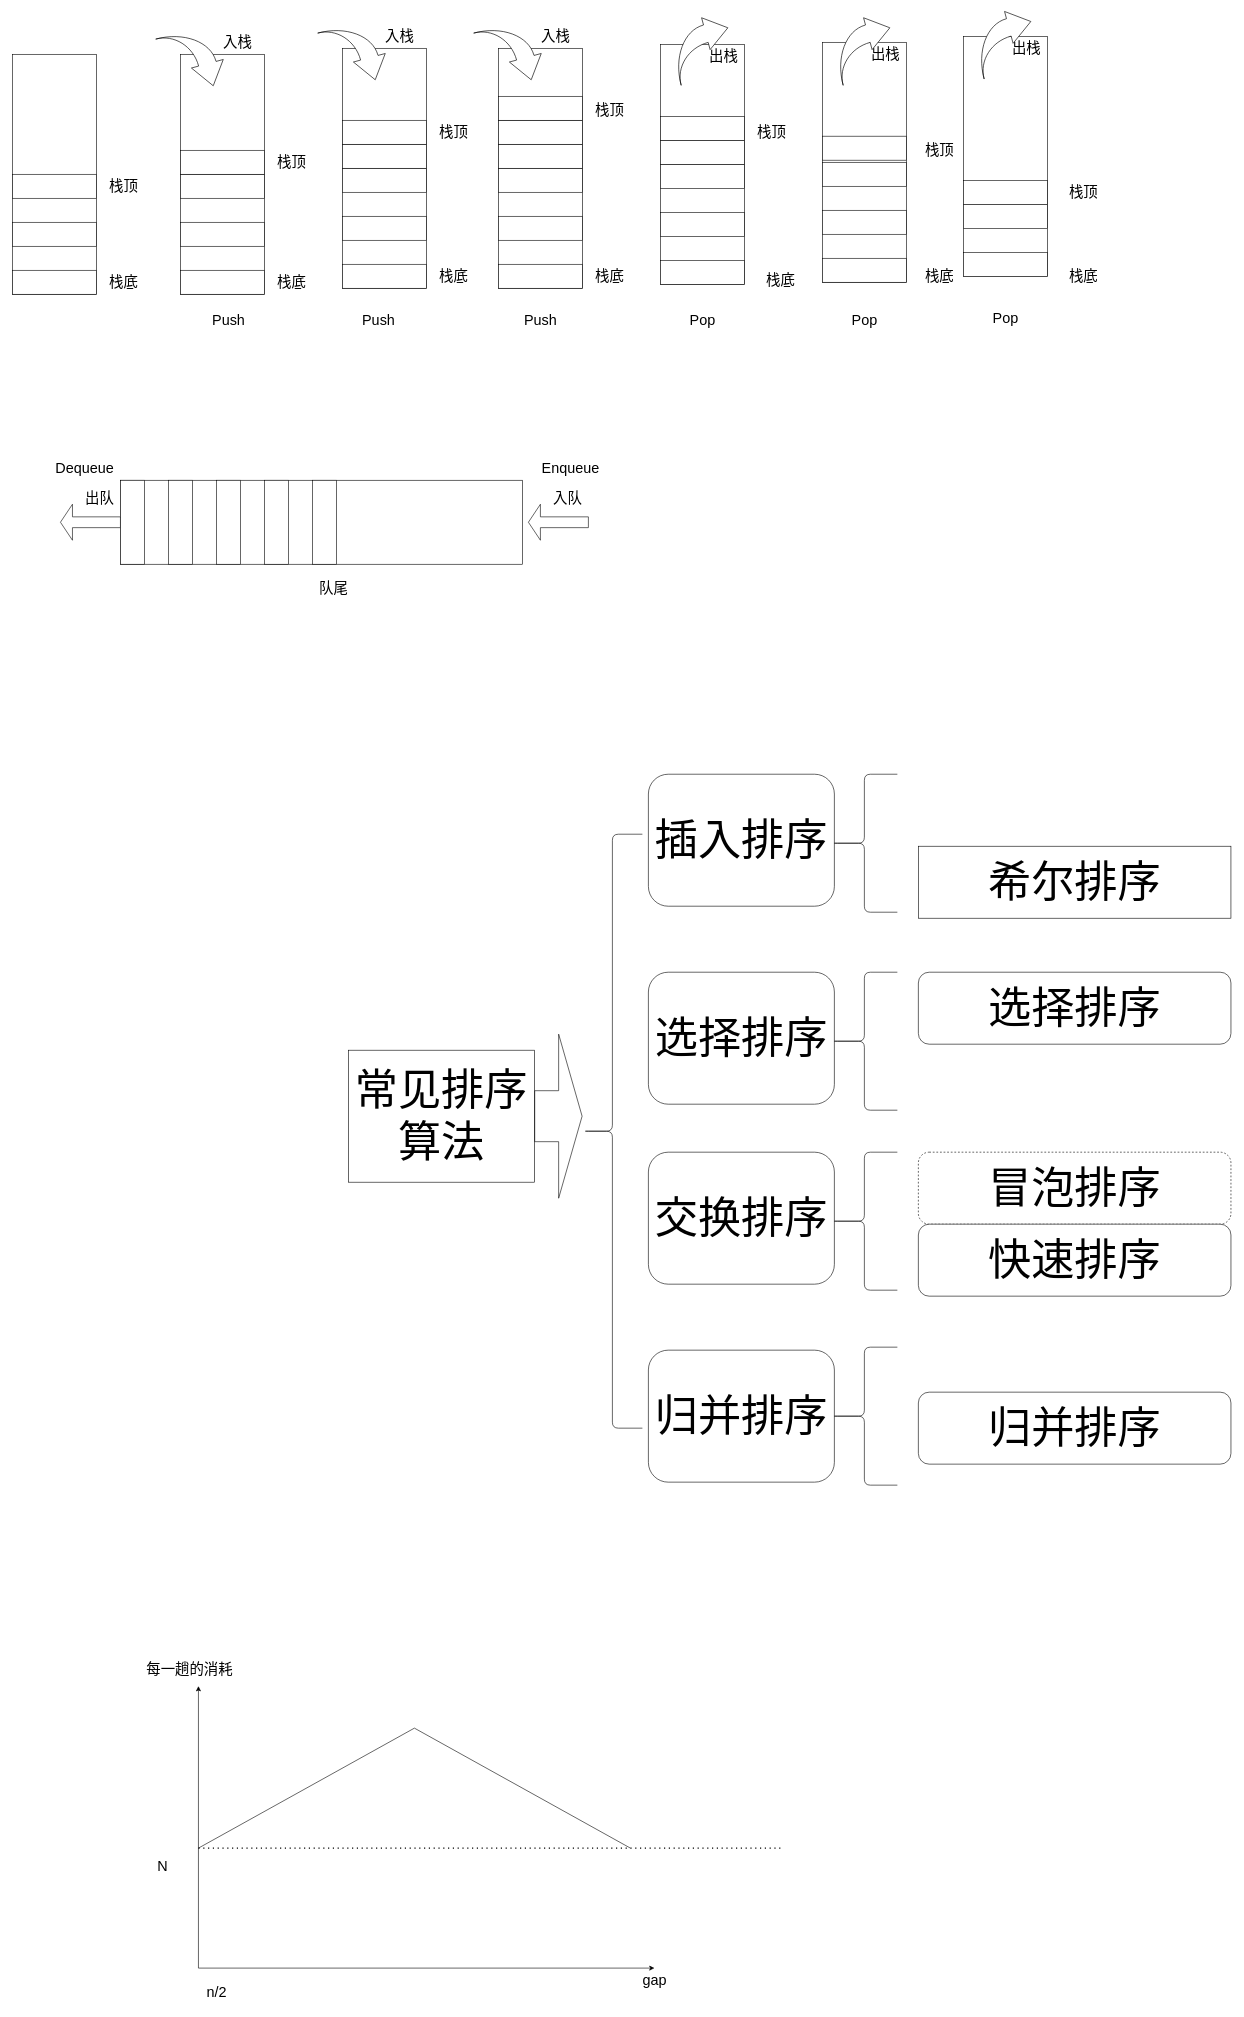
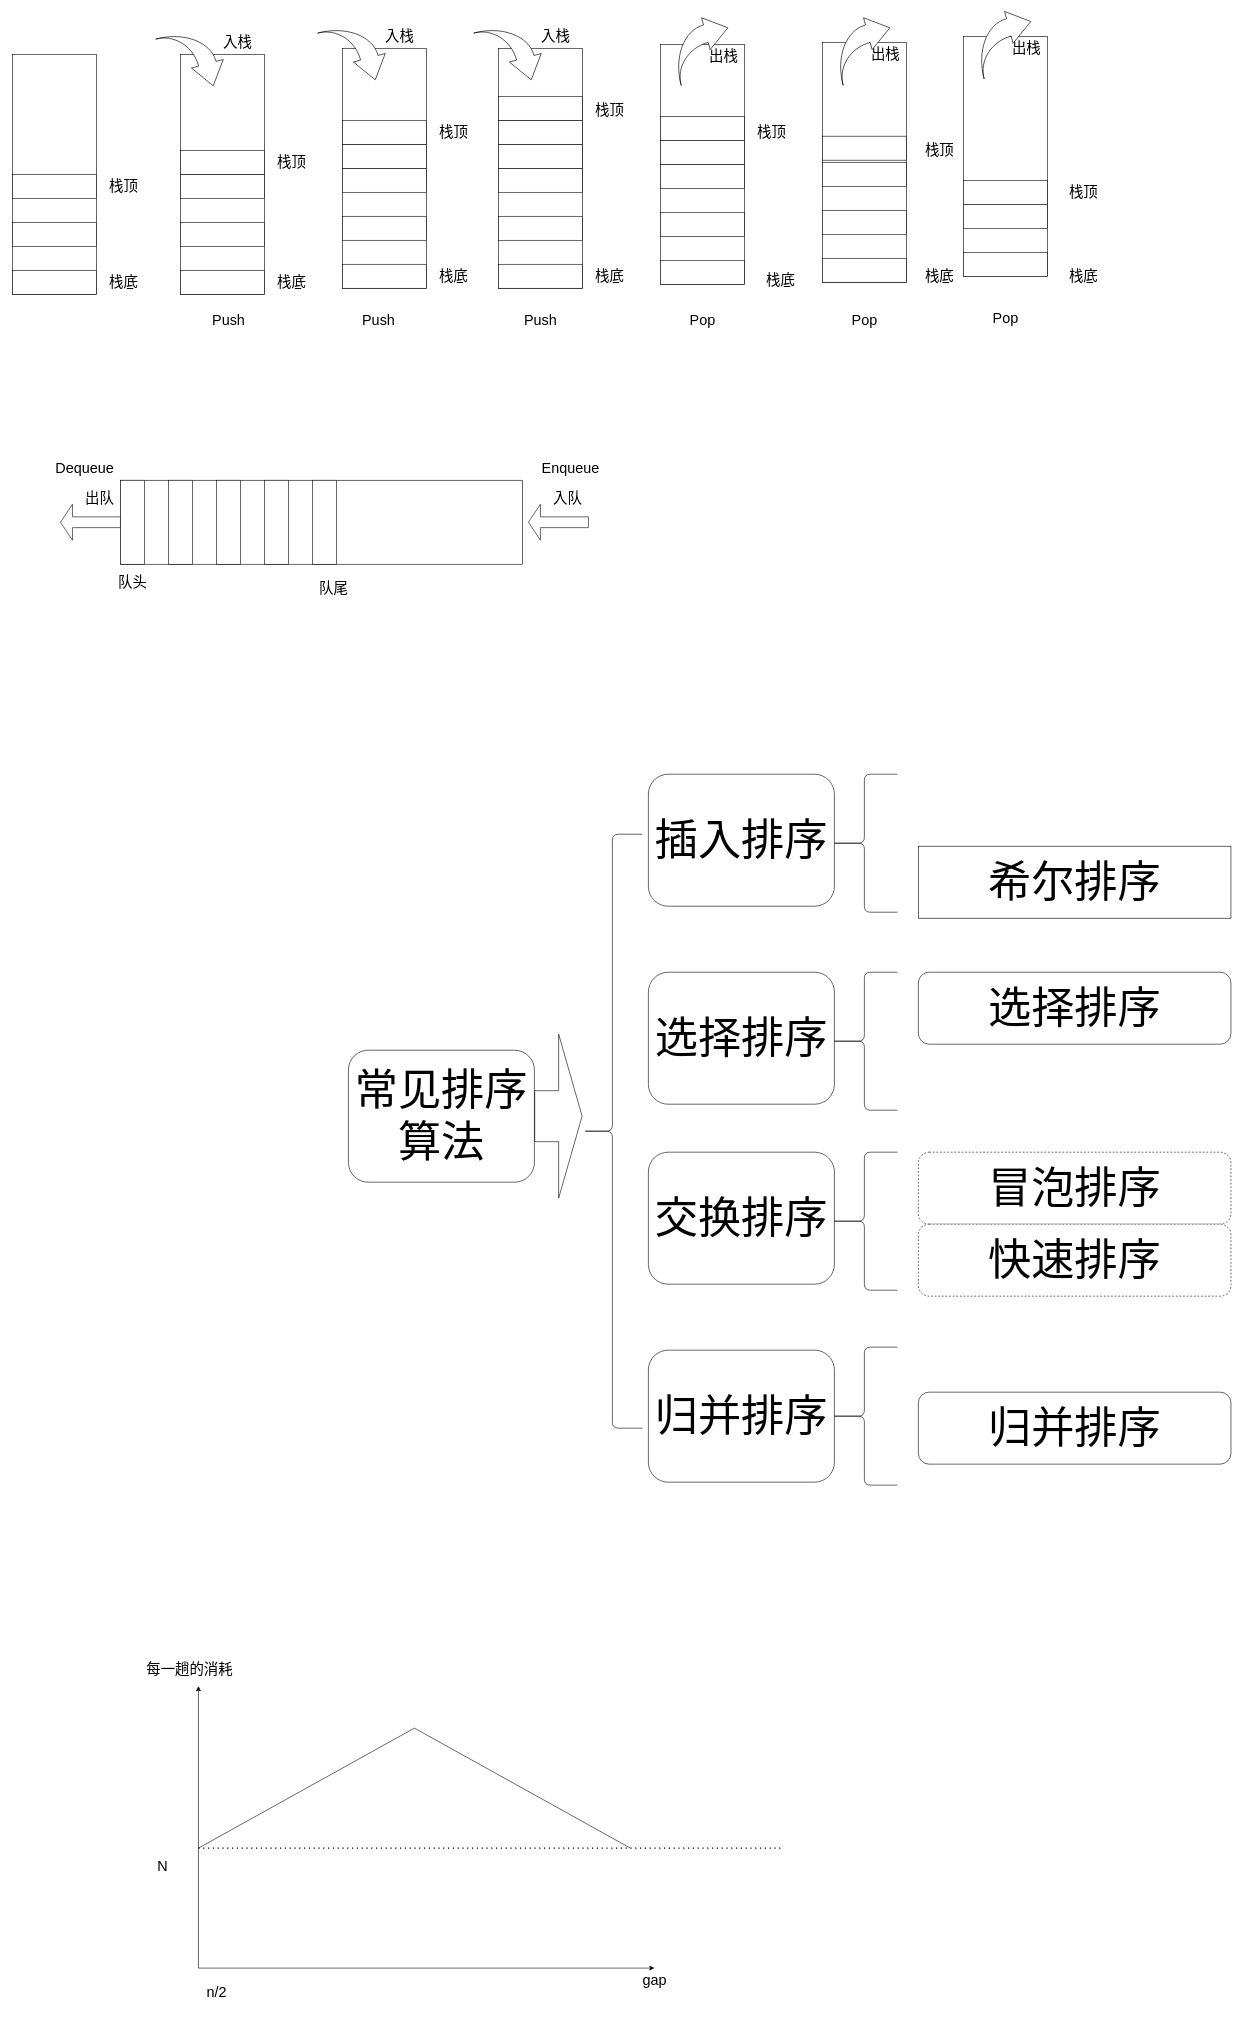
+ <mxCell id="82" value="&lt;font style=&quot;font-size: 24px;&quot;&gt;队头&lt;/font&gt;" style="text;html=1;align=center;verticalAlign=middle;resizable=0;points=[];autosize=1;strokeColor=none;fillColor=none;" parent="1" vertex="1"><mxGeometry x="185" y="950" width="70" height="40" as="geometry" /></mxCell>
- <mxCell id="85" value="&lt;span style=&quot;font-size: 72px;&quot;&gt;常见排序算法&lt;/span&gt;" style="whiteSpace=wrap;html=1;rounded=0;" parent="1" vertex="1"><mxGeometry x="580" y="1750" width="310" height="220" as="geometry" /></mxCell>
+ <mxCell id="85" value="&lt;span style=&quot;font-size: 72px;&quot;&gt;常见排序算法&lt;/span&gt;" style="rounded=1;whiteSpace=wrap;html=1;" parent="1" vertex="1"><mxGeometry x="580" y="1750" width="310" height="220" as="geometry" /></mxCell>
- <mxCell id="93" value="&lt;span style=&quot;font-size: 72px;&quot;&gt;快速排序&lt;/span&gt;" style="rounded=1;whiteSpace=wrap;html=1;" parent="1" vertex="1"><mxGeometry x="1530" y="2040" width="521" height="120" as="geometry" /></mxCell>
+ <mxCell id="93" value="&lt;span style=&quot;font-size: 72px;&quot;&gt;快速排序&lt;/span&gt;" style="rounded=1;whiteSpace=wrap;html=1;dashed=1;" parent="1" vertex="1"><mxGeometry x="1530" y="2040" width="521" height="120" as="geometry" /></mxCell>
